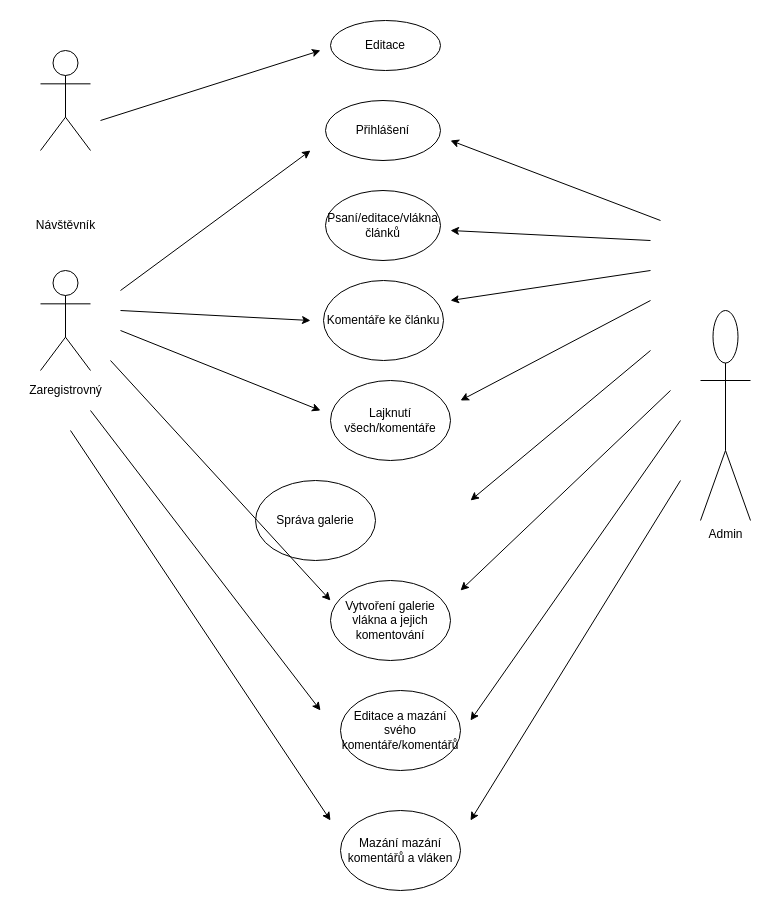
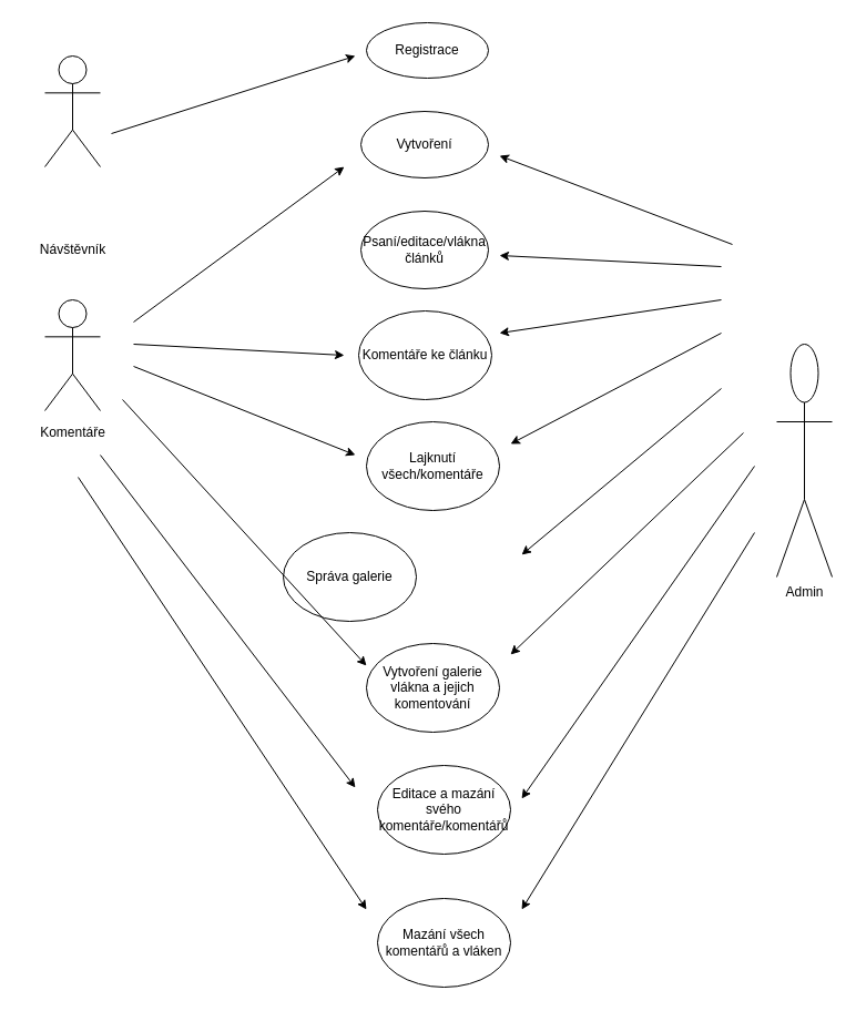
- <mxCell id="7" value="Editace" style="ellipse;whiteSpace=wrap;html=1;" vertex="1" parent="1"><mxGeometry x="330" y="20" width="110" height="50" as="geometry" /></mxCell>
+ <mxCell id="7" value="Registrace" style="ellipse;whiteSpace=wrap;html=1;" vertex="1" parent="1"><mxGeometry x="330" y="20" width="110" height="50" as="geometry" /></mxCell>
- <mxCell id="9" value="Přihlášení" style="ellipse;whiteSpace=wrap;html=1;" vertex="1" parent="1"><mxGeometry x="325" y="100" width="115" height="60" as="geometry" /></mxCell>
+ <mxCell id="9" value="Vytvoření" style="ellipse;whiteSpace=wrap;html=1;" vertex="1" parent="1"><mxGeometry x="325" y="100" width="115" height="60" as="geometry" /></mxCell>
- <mxCell id="5" value="Zaregistrovný" style="text;html=1;align=center;verticalAlign=middle;resizable=0;points=[];;autosize=1;" vertex="1" parent="1"><mxGeometry x="20" y="380" width="90" height="20" as="geometry" /></mxCell>
+ <mxCell id="5" value="Komentáře" style="text;html=1;align=center;verticalAlign=middle;resizable=0;points=[];;autosize=1;" vertex="1" parent="1"><mxGeometry x="20" y="380" width="90" height="20" as="geometry" /></mxCell>
- <mxCell id="28" value="Mazání mazání komentářů a vláken" style="ellipse;whiteSpace=wrap;html=1;" vertex="1" parent="1"><mxGeometry x="340" y="810" width="120" height="80" as="geometry" /></mxCell>
+ <mxCell id="28" value="Mazání všech komentářů a vláken" style="ellipse;whiteSpace=wrap;html=1;" vertex="1" parent="1"><mxGeometry x="340" y="810" width="120" height="80" as="geometry" /></mxCell>
